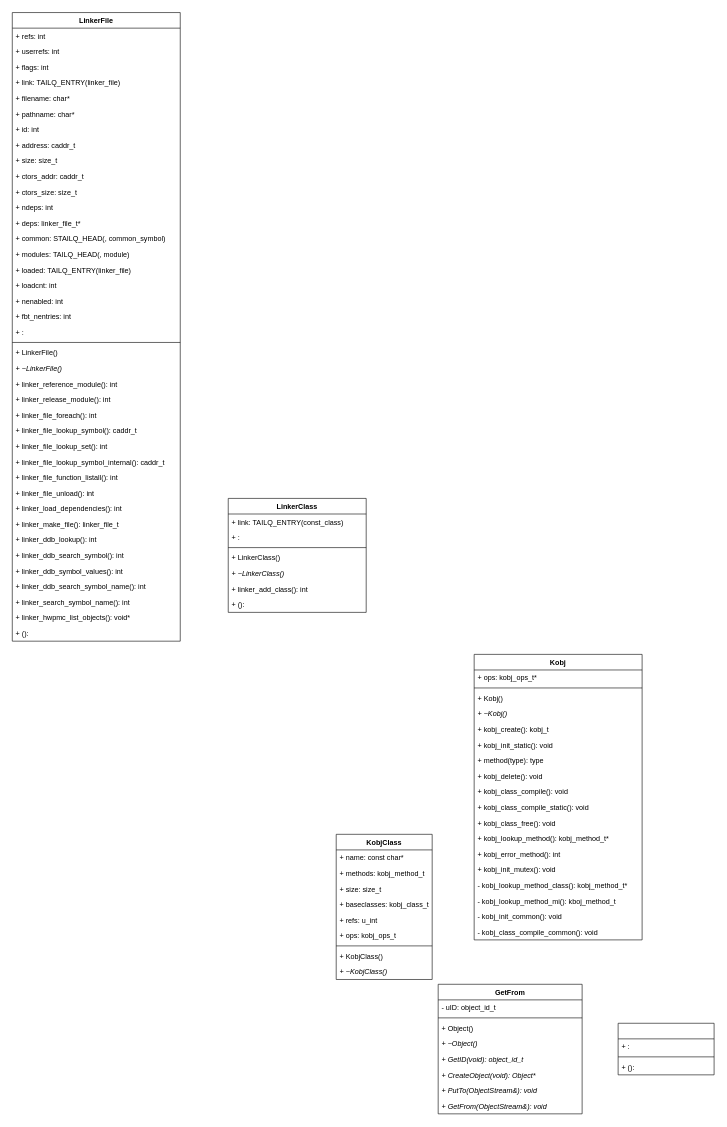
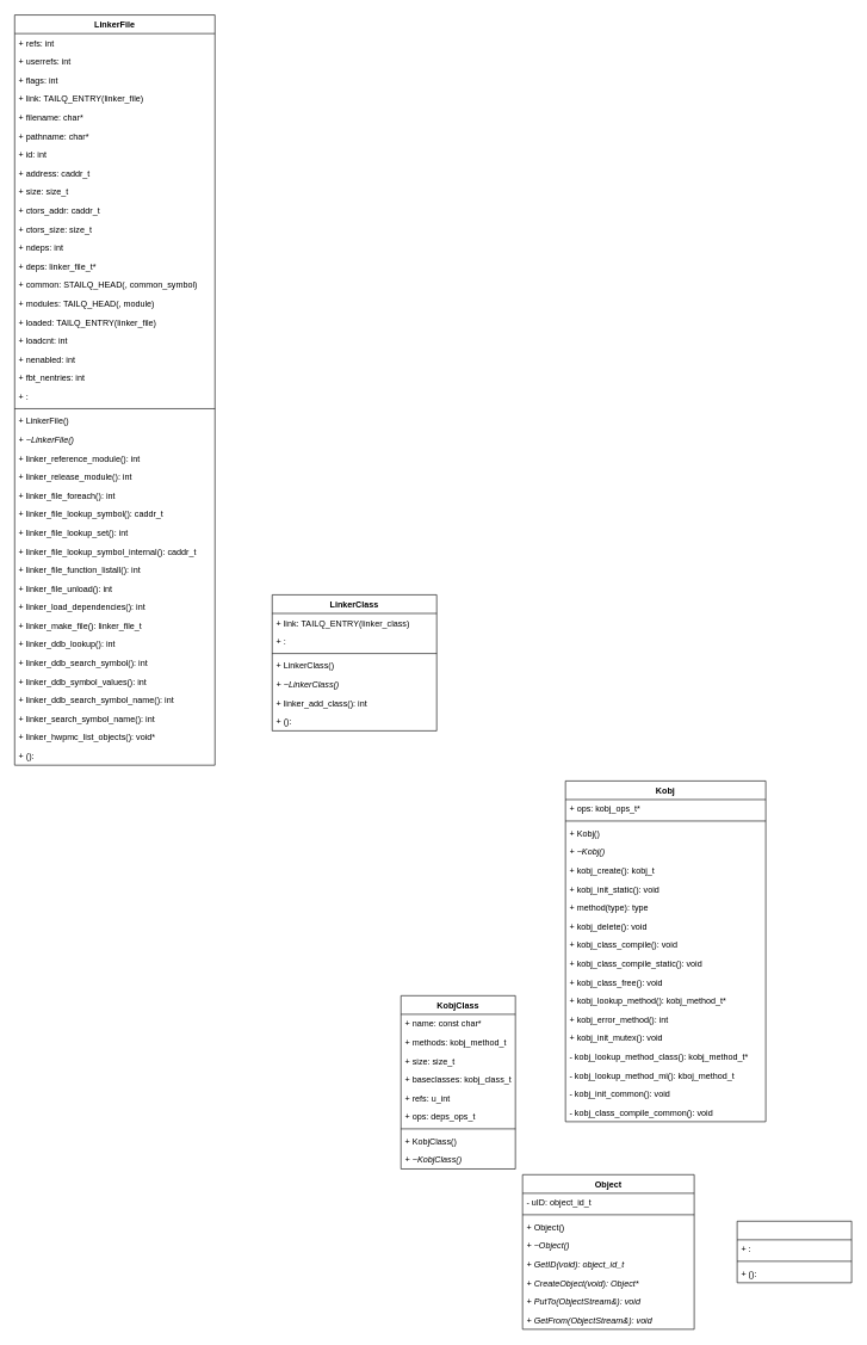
- <mxCell id="76" value="+ link: TAILQ_ENTRY(const_class)" style="text;strokeColor=none;fillColor=none;align=left;verticalAlign=top;spacingLeft=4;spacingRight=4;overflow=hidden;rotatable=0;points=[[0,0.5],[1,0.5]];portConstraint=eastwest;" parent="75" vertex="1"><mxGeometry y="26" width="230" height="26" as="geometry" /></mxCell>
+ <mxCell id="76" value="+ link: TAILQ_ENTRY(linker_class)" style="text;strokeColor=none;fillColor=none;align=left;verticalAlign=top;spacingLeft=4;spacingRight=4;overflow=hidden;rotatable=0;points=[[0,0.5],[1,0.5]];portConstraint=eastwest;" parent="75" vertex="1"><mxGeometry y="26" width="230" height="26" as="geometry" /></mxCell>
- <mxCell id="89" value="+ ops: kobj_ops_t" style="text;strokeColor=none;fillColor=none;align=left;verticalAlign=top;spacingLeft=4;spacingRight=4;overflow=hidden;rotatable=0;points=[[0,0.5],[1,0.5]];portConstraint=eastwest;" parent="83" vertex="1"><mxGeometry y="156" width="160" height="26" as="geometry" /></mxCell>
+ <mxCell id="89" value="+ ops: deps_ops_t" style="text;strokeColor=none;fillColor=none;align=left;verticalAlign=top;spacingLeft=4;spacingRight=4;overflow=hidden;rotatable=0;points=[[0,0.5],[1,0.5]];portConstraint=eastwest;" parent="83" vertex="1"><mxGeometry y="156" width="160" height="26" as="geometry" /></mxCell>
- <mxCell id="6" value="GetFrom" style="swimlane;fontStyle=1;align=center;verticalAlign=top;childLayout=stackLayout;horizontal=1;startSize=26;horizontalStack=0;resizeParent=1;resizeParentMax=0;resizeLast=0;collapsible=1;marginBottom=0;" parent="1" vertex="1"><mxGeometry x="730" y="1640" width="240" height="216" as="geometry" /></mxCell>
+ <mxCell id="6" value="Object" style="swimlane;fontStyle=1;align=center;verticalAlign=top;childLayout=stackLayout;horizontal=1;startSize=26;horizontalStack=0;resizeParent=1;resizeParentMax=0;resizeLast=0;collapsible=1;marginBottom=0;" parent="1" vertex="1"><mxGeometry x="730" y="1640" width="240" height="216" as="geometry" /></mxCell>
